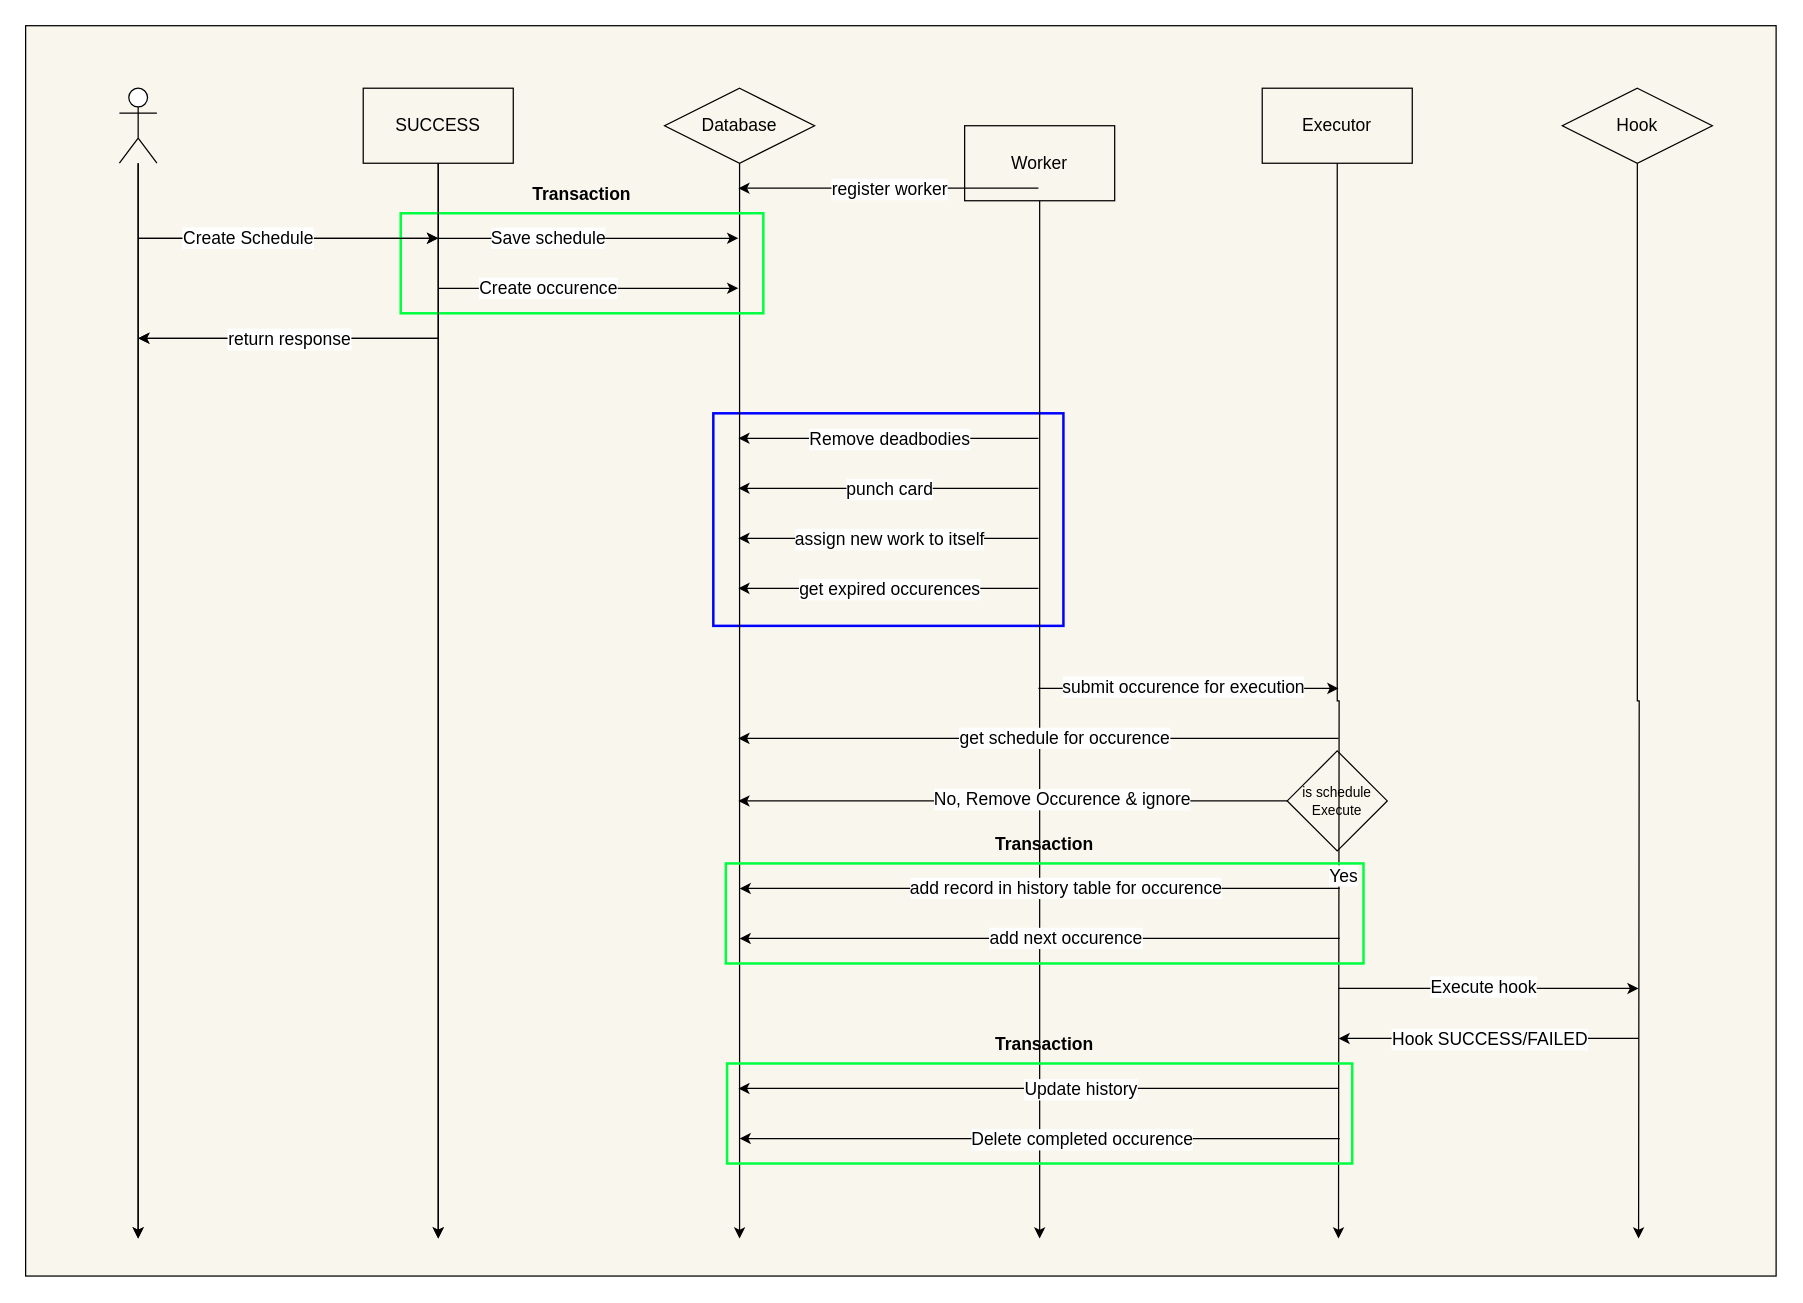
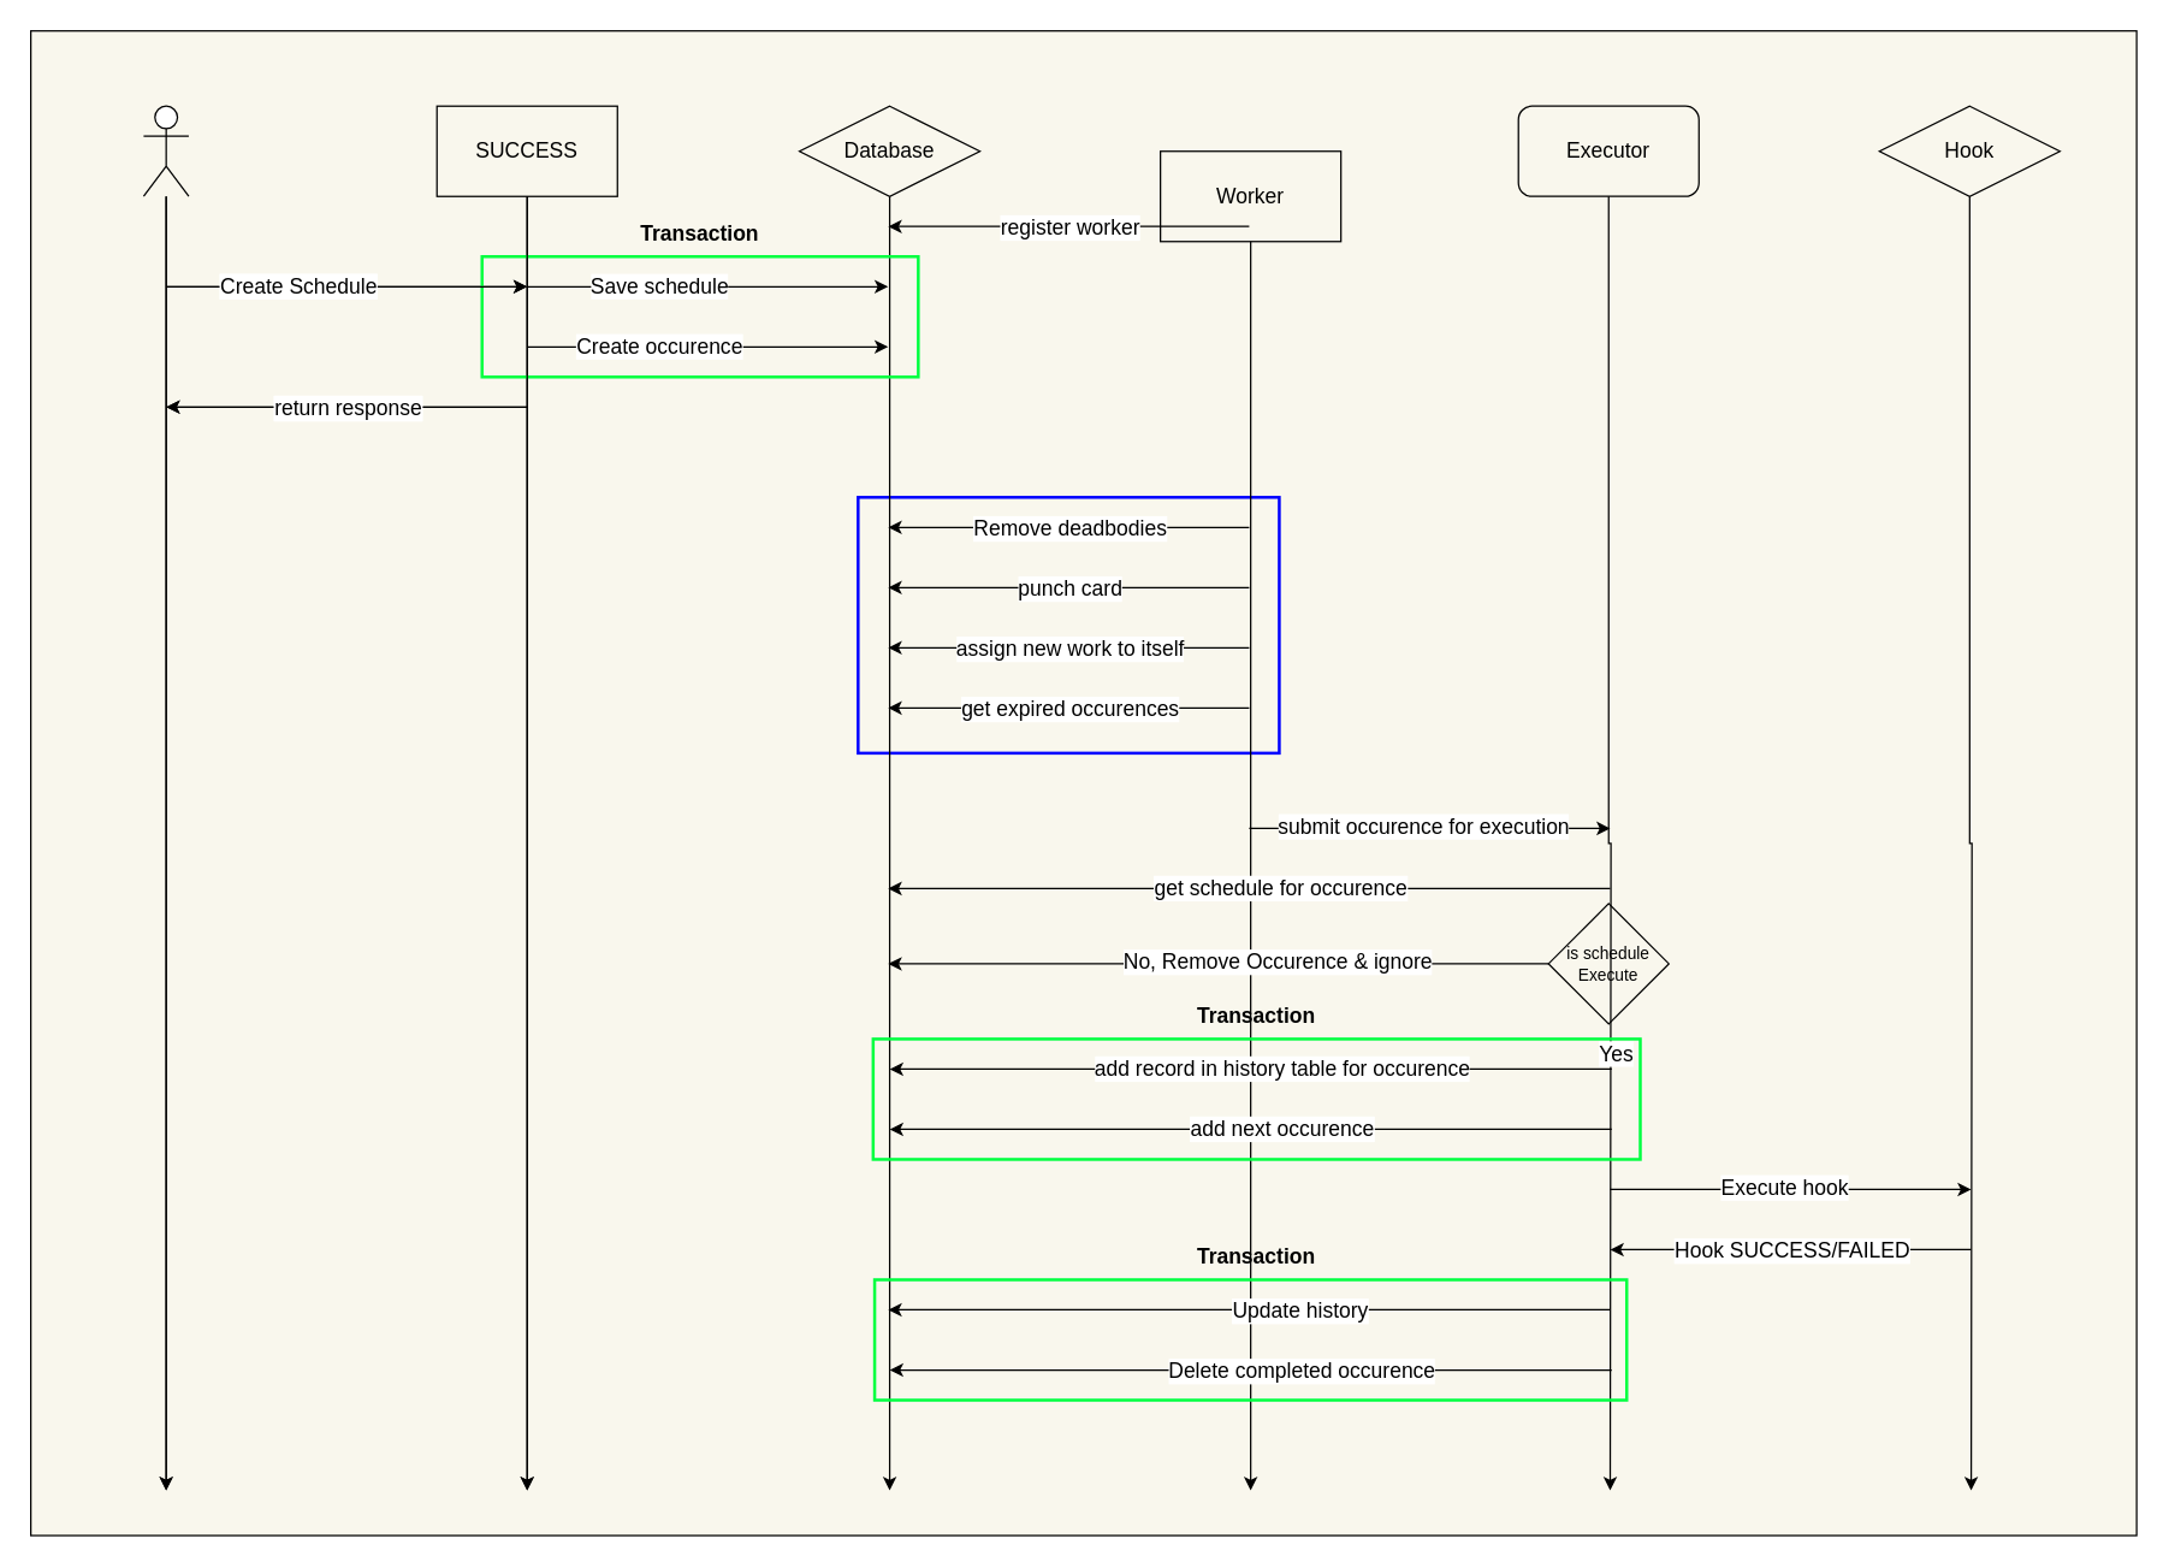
- <mxCell id="22" value="Executor" style="rounded=0;whiteSpace=wrap;html=1;fontSize=14;fillColor=none;strokeColor=#000000;fontColor=#000000;" vertex="1" parent="1"><mxGeometry x="1009" y="70" width="120" height="60" as="geometry" /></mxCell>
+ <mxCell id="22" value="Executor" style="whiteSpace=wrap;html=1;fontSize=14;fillColor=none;strokeColor=#000000;fontColor=#000000;rounded=1;" vertex="1" parent="1"><mxGeometry x="1009" y="70" width="120" height="60" as="geometry" /></mxCell>
